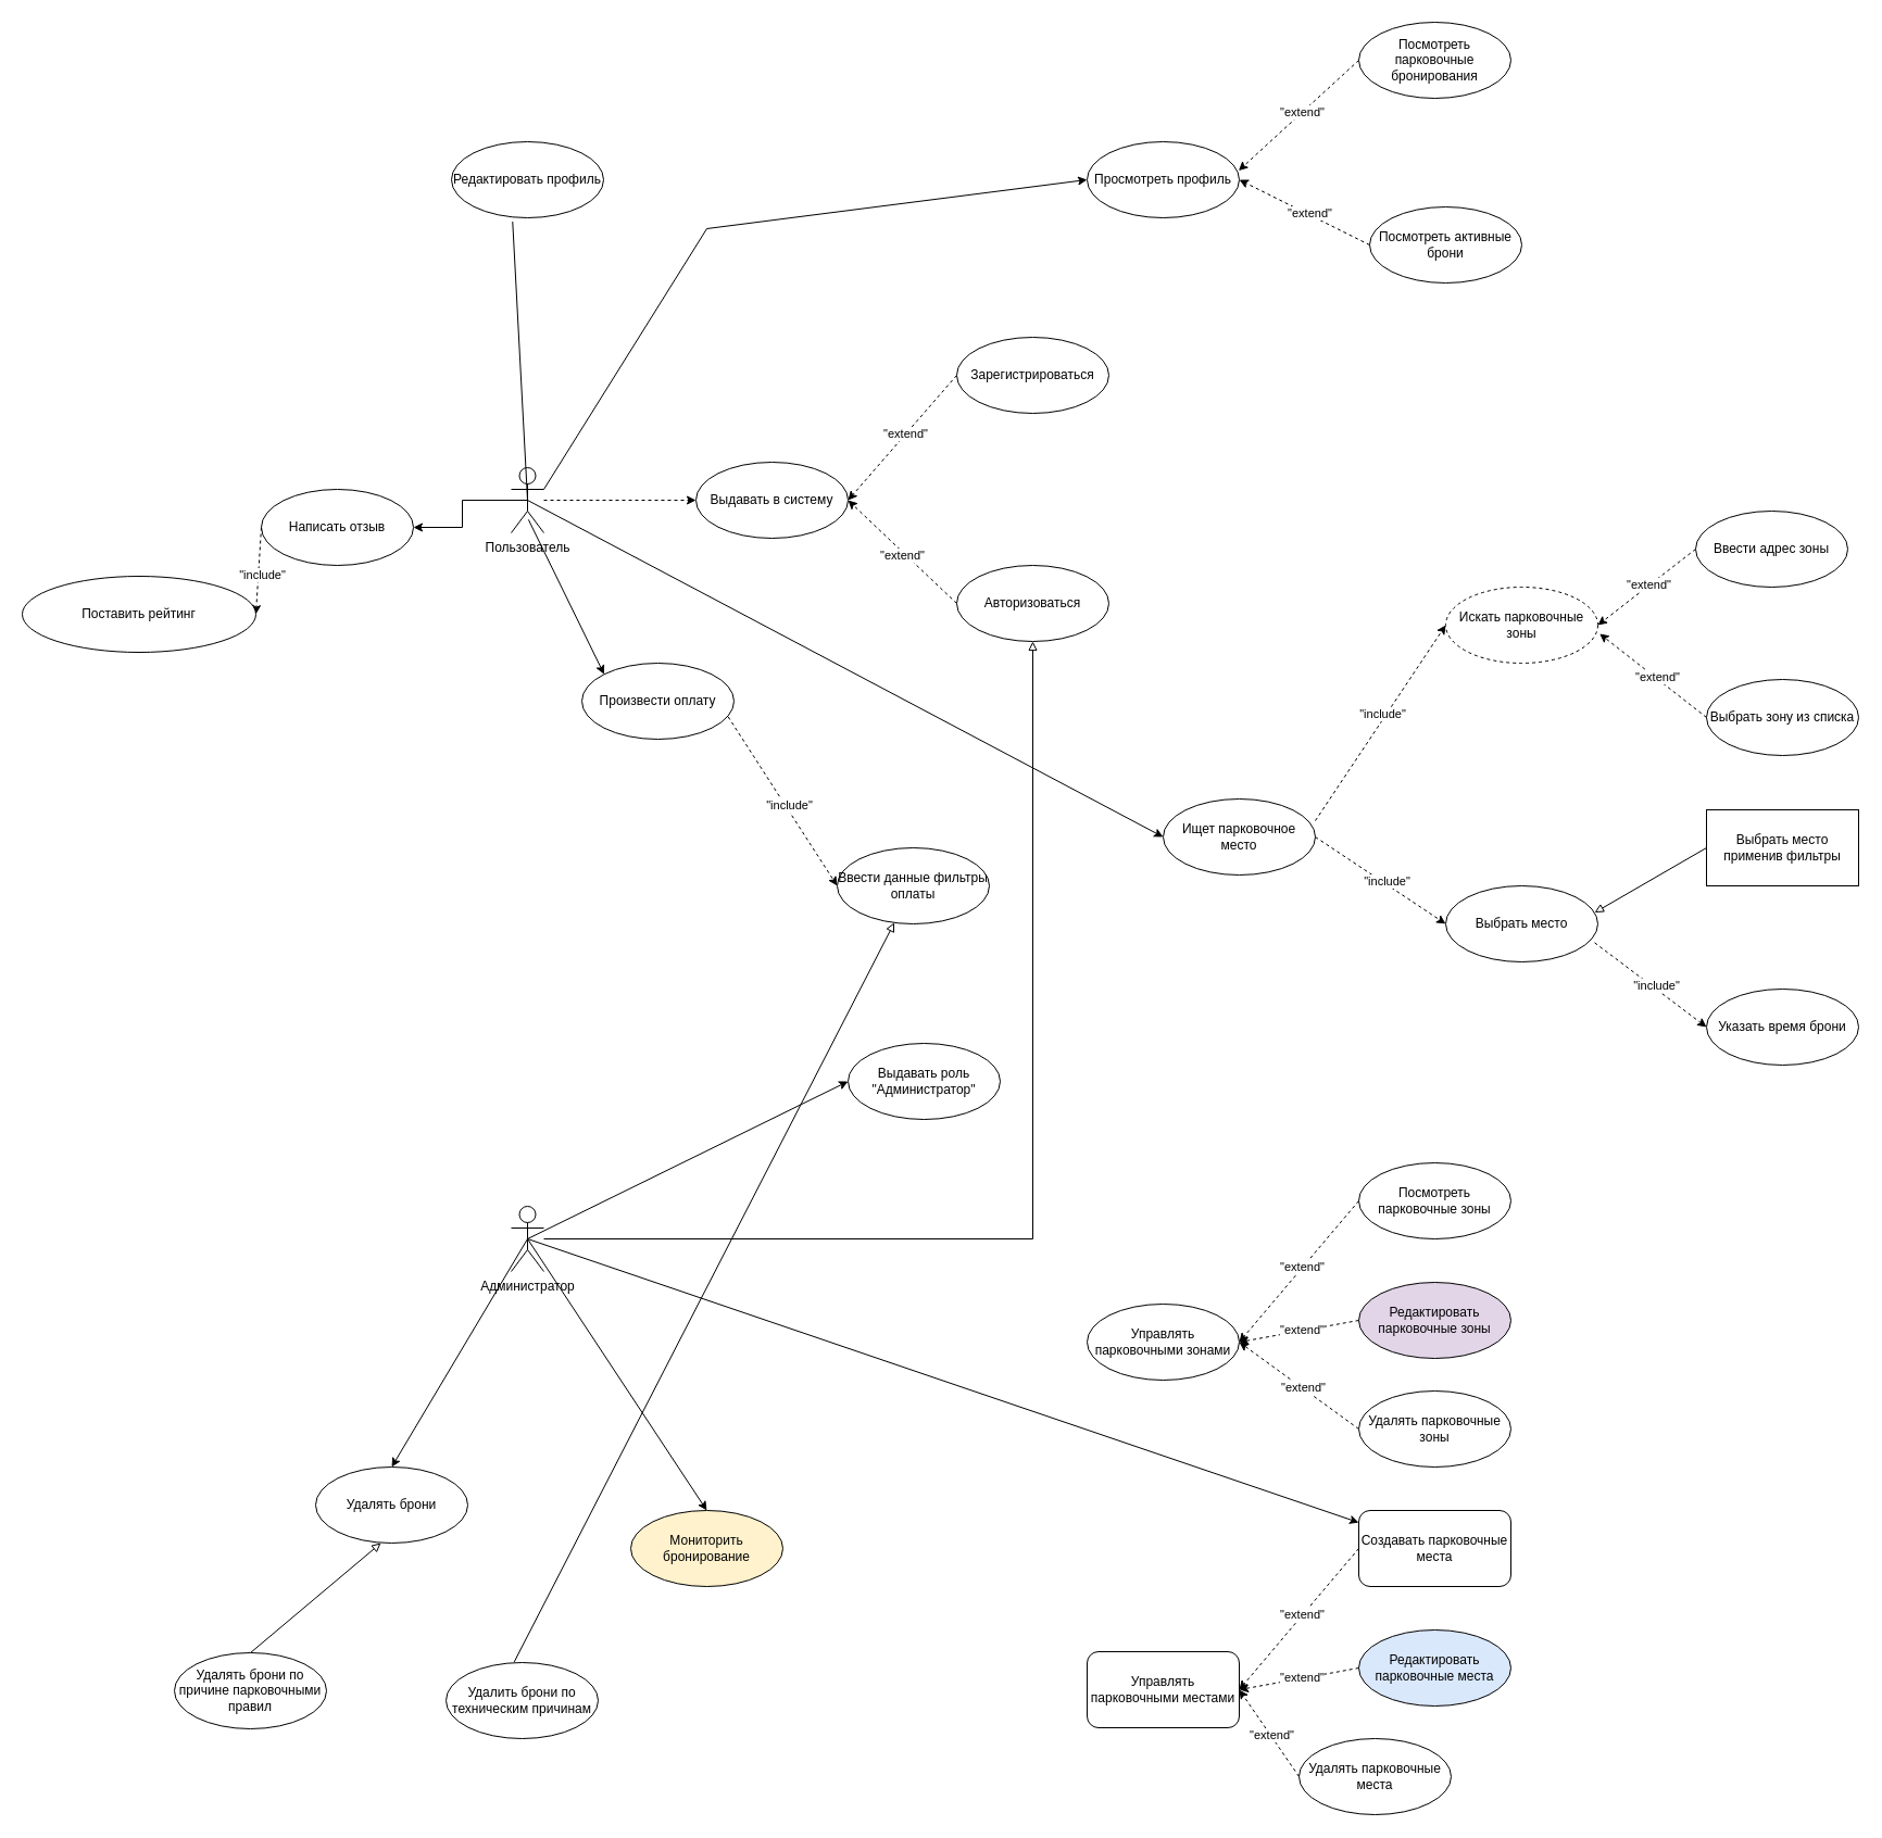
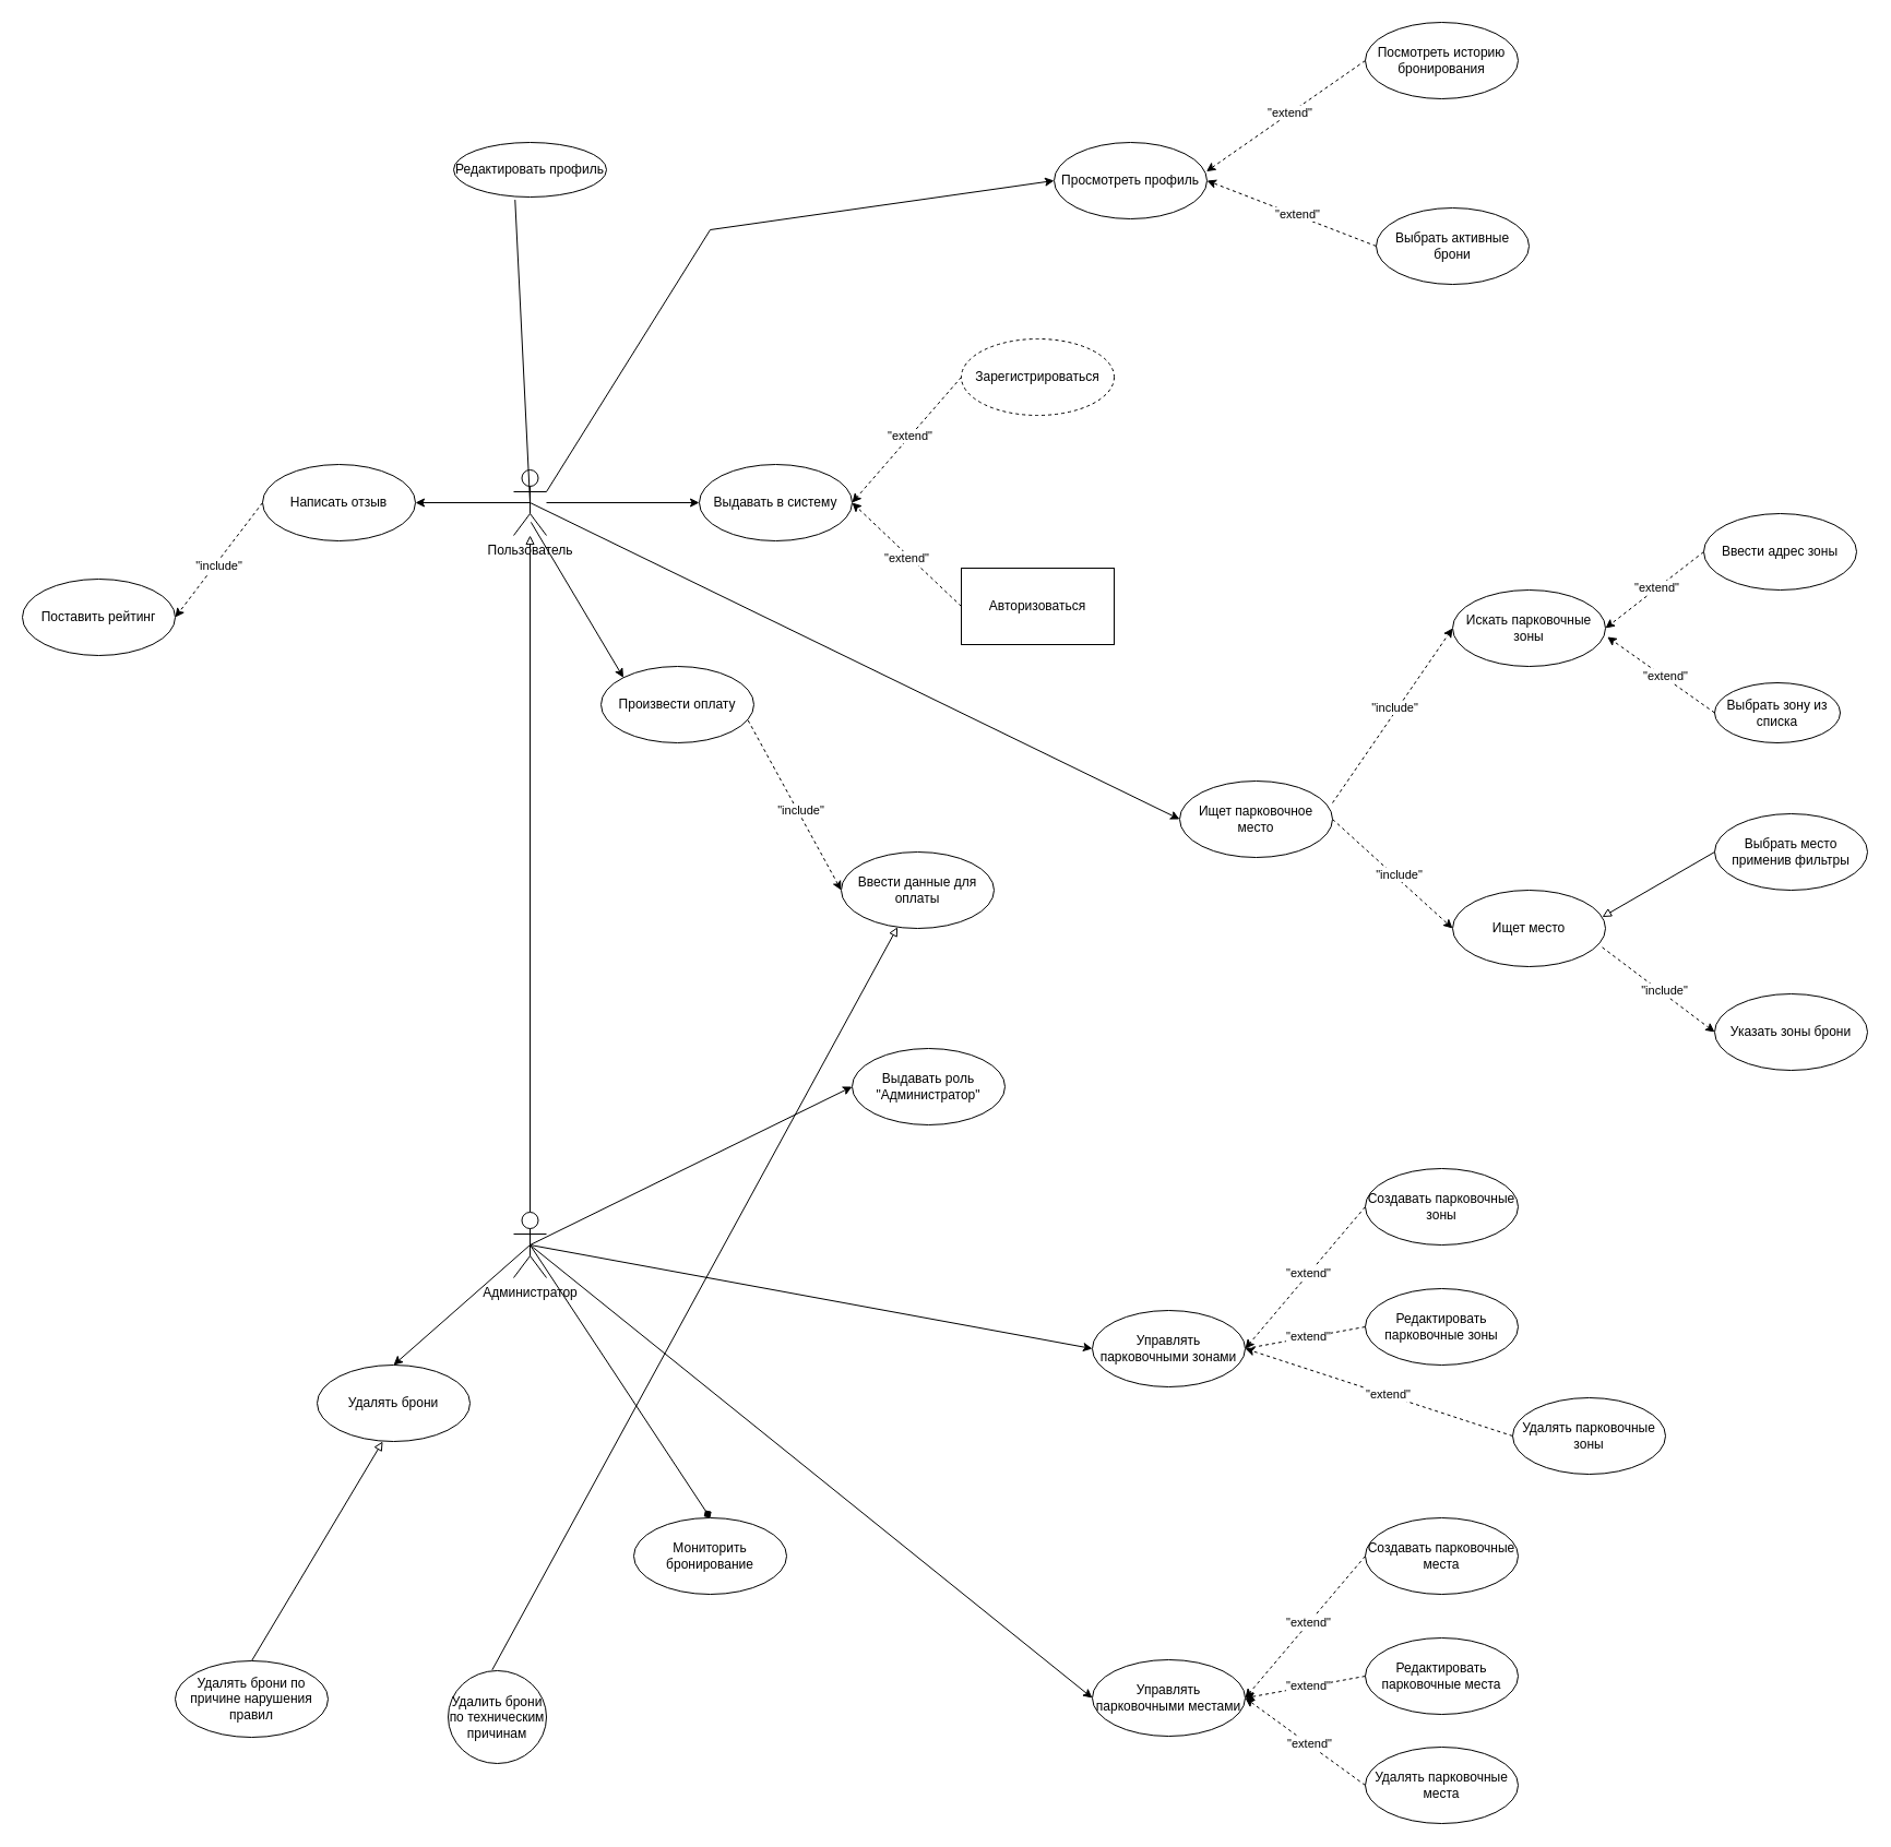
- <mxCell id="13" value="Посмотреть парковочные бронирования" style="ellipse;whiteSpace=wrap;html=1;" parent="1" vertex="1"><mxGeometry x="1250" y="20" width="140" height="70" as="geometry" /></mxCell>
+ <mxCell id="13" value="Посмотреть историю бронирования" style="ellipse;whiteSpace=wrap;html=1;" parent="1" vertex="1"><mxGeometry x="1250" y="20" width="140" height="70" as="geometry" /></mxCell>
- <mxCell id="50" value="Редактировать профиль" style="ellipse;whiteSpace=wrap;html=1;" parent="1" vertex="1"><mxGeometry x="415" y="130" width="140" height="70" as="geometry" /></mxCell>
+ <mxCell id="50" value="Редактировать профиль" style="ellipse;whiteSpace=wrap;html=1;" parent="1" vertex="1"><mxGeometry x="415" y="130" width="140" height="50" as="geometry" /></mxCell>
- <mxCell id="11" value="Просмотреть профиль" style="ellipse;whiteSpace=wrap;html=1;" parent="1" vertex="1"><mxGeometry x="1000" y="130" width="140" height="70" as="geometry" /></mxCell>
+ <mxCell id="11" value="Просмотреть профиль" style="ellipse;whiteSpace=wrap;html=1;" parent="1" vertex="1"><mxGeometry x="965" y="130" width="140" height="70" as="geometry" /></mxCell>
- <mxCell id="14" value="Посмотреть активные брони" style="ellipse;whiteSpace=wrap;html=1;" parent="1" vertex="1"><mxGeometry x="1260" y="190" width="140" height="70" as="geometry" /></mxCell>
+ <mxCell id="14" value="Выбрать активные брони" style="ellipse;whiteSpace=wrap;html=1;" parent="1" vertex="1"><mxGeometry x="1260" y="190" width="140" height="70" as="geometry" /></mxCell>
- <mxCell id="5" value="Зарегистрироваться" style="ellipse;whiteSpace=wrap;html=1;" parent="1" vertex="1"><mxGeometry x="880" y="310" width="140" height="70" as="geometry" /></mxCell>
+ <mxCell id="5" value="Зарегистрироваться" style="ellipse;whiteSpace=wrap;html=1;dashed=1;" parent="1" vertex="1"><mxGeometry x="880" y="310" width="140" height="70" as="geometry" /></mxCell>
- <mxCell id="2" style="edgeStyle=orthogonalEdgeStyle;rounded=0;orthogonalLoop=1;jettySize=auto;html=1;entryX=0;entryY=0.5;entryDx=0;entryDy=0;dashed=1;" parent="1" source="3" target="4" edge="1"><mxGeometry relative="1" as="geometry" /></mxCell>
+ <mxCell id="2" style="edgeStyle=orthogonalEdgeStyle;rounded=0;orthogonalLoop=1;jettySize=auto;html=1;entryX=0;entryY=0.5;entryDx=0;entryDy=0;" parent="1" source="3" target="4" edge="1"><mxGeometry relative="1" as="geometry" /></mxCell>
- <mxCell id="45" value="Написать отзыв" style="ellipse;whiteSpace=wrap;html=1;" parent="1" vertex="1"><mxGeometry x="240" y="450" width="140" height="70" as="geometry" /></mxCell>
+ <mxCell id="45" value="Написать отзыв" style="ellipse;whiteSpace=wrap;html=1;" parent="1" vertex="1"><mxGeometry x="240" y="425" width="140" height="70" as="geometry" /></mxCell>
- <mxCell id="6" value="Авторизоваться" style="ellipse;whiteSpace=wrap;html=1;" parent="1" vertex="1"><mxGeometry x="880" y="520" width="140" height="70" as="geometry" /></mxCell>
+ <mxCell id="6" value="Авторизоваться" style="whiteSpace=wrap;html=1;rounded=0;" parent="1" vertex="1"><mxGeometry x="880" y="520" width="140" height="70" as="geometry" /></mxCell>
- <mxCell id="48" value="Поставить рейтинг" style="ellipse;whiteSpace=wrap;html=1;" parent="1" vertex="1"><mxGeometry x="20" y="530" width="215" height="70" as="geometry" /></mxCell>
+ <mxCell id="48" value="Поставить рейтинг" style="ellipse;whiteSpace=wrap;html=1;" parent="1" vertex="1"><mxGeometry x="20" y="530" width="140" height="70" as="geometry" /></mxCell>
- <mxCell id="21" value="Искать парковочные зоны" style="ellipse;whiteSpace=wrap;html=1;dashed=1;" parent="1" vertex="1"><mxGeometry x="1330" y="540" width="140" height="70" as="geometry" /></mxCell>
+ <mxCell id="21" value="Искать парковочные зоны" style="ellipse;whiteSpace=wrap;html=1;" parent="1" vertex="1"><mxGeometry x="1330" y="540" width="140" height="70" as="geometry" /></mxCell>
- <mxCell id="40" value="Произвести оплату" style="ellipse;whiteSpace=wrap;html=1;" parent="1" vertex="1"><mxGeometry x="535" y="610" width="140" height="70" as="geometry" /></mxCell>
+ <mxCell id="40" value="Произвести оплату" style="ellipse;whiteSpace=wrap;html=1;" parent="1" vertex="1"><mxGeometry x="550" y="610" width="140" height="70" as="geometry" /></mxCell>
- <mxCell id="23" value="Выбрать зону из списка" style="ellipse;whiteSpace=wrap;html=1;" parent="1" vertex="1"><mxGeometry x="1570" y="625" width="140" height="70" as="geometry" /></mxCell>
+ <mxCell id="23" value="Выбрать зону из списка" style="ellipse;whiteSpace=wrap;html=1;" parent="1" vertex="1"><mxGeometry x="1570" y="625" width="115" height="55" as="geometry" /></mxCell>
- <mxCell id="29" value="Ищет парковочное место" style="ellipse;whiteSpace=wrap;html=1;" parent="1" vertex="1"><mxGeometry x="1070" y="735" width="140" height="70" as="geometry" /></mxCell>
+ <mxCell id="29" value="Ищет парковочное место" style="ellipse;whiteSpace=wrap;html=1;" parent="1" vertex="1"><mxGeometry x="1080" y="715" width="140" height="70" as="geometry" /></mxCell>
- <mxCell id="33" value="Выбрать место применив фильтры" style="whiteSpace=wrap;html=1;rounded=0;" parent="1" vertex="1"><mxGeometry x="1570" y="745" width="140" height="70" as="geometry" /></mxCell>
+ <mxCell id="33" value="Выбрать место применив фильтры" style="ellipse;whiteSpace=wrap;html=1;" parent="1" vertex="1"><mxGeometry x="1570" y="745" width="140" height="70" as="geometry" /></mxCell>
- <mxCell id="44" value="Ввести данные фильтры оплаты" style="ellipse;whiteSpace=wrap;html=1;" parent="1" vertex="1"><mxGeometry x="770" y="780" width="140" height="70" as="geometry" /></mxCell>
+ <mxCell id="44" value="Ввести данные для оплаты" style="ellipse;whiteSpace=wrap;html=1;" parent="1" vertex="1"><mxGeometry x="770" y="780" width="140" height="70" as="geometry" /></mxCell>
- <mxCell id="32" value="Выбрать место" style="ellipse;whiteSpace=wrap;html=1;" parent="1" vertex="1"><mxGeometry x="1330" y="815" width="140" height="70" as="geometry" /></mxCell>
+ <mxCell id="32" value="Ищет место" style="ellipse;whiteSpace=wrap;html=1;" parent="1" vertex="1"><mxGeometry x="1330" y="815" width="140" height="70" as="geometry" /></mxCell>
- <mxCell id="37" value="Указать время брони" style="ellipse;whiteSpace=wrap;html=1;" parent="1" vertex="1"><mxGeometry x="1570" y="910" width="140" height="70" as="geometry" /></mxCell>
+ <mxCell id="37" value="Указать зоны брони" style="ellipse;whiteSpace=wrap;html=1;" parent="1" vertex="1"><mxGeometry x="1570" y="910" width="140" height="70" as="geometry" /></mxCell>
- <mxCell id="19" style="edgeStyle=orthogonalEdgeStyle;rounded=0;orthogonalLoop=1;jettySize=auto;html=1;endArrow=block;endFill=0;" parent="1" source="20" target="6" edge="1"><mxGeometry relative="1" as="geometry" /></mxCell>
+ <mxCell id="19" style="edgeStyle=orthogonalEdgeStyle;rounded=0;orthogonalLoop=1;jettySize=auto;html=1;endArrow=block;endFill=0;" parent="1" source="20" target="3" edge="1"><mxGeometry relative="1" as="geometry" /></mxCell>
- <mxCell id="55" value="Посмотреть парковочные зоны" style="ellipse;whiteSpace=wrap;html=1;" parent="1" vertex="1"><mxGeometry x="1250" y="1070" width="140" height="70" as="geometry" /></mxCell>
+ <mxCell id="55" value="Создавать парковочные зоны" style="ellipse;whiteSpace=wrap;html=1;" parent="1" vertex="1"><mxGeometry x="1250" y="1070" width="140" height="70" as="geometry" /></mxCell>
+ <mxCell id="64" value="" style="endArrow=classic;html=1;rounded=0;exitX=0.5;exitY=0.5;exitDx=0;exitDy=0;exitPerimeter=0;entryX=0;entryY=0.5;entryDx=0;entryDy=0;" parent="1" source="20" target="54" edge="1"><mxGeometry width="50" height="50" relative="1" as="geometry"><mxPoint x="550" y="1220" as="sourcePoint" /><mxPoint x="600" y="1170" as="targetPoint" /></mxGeometry></mxCell>
- <mxCell id="56" value="Редактировать парковочные зоны" style="ellipse;whiteSpace=wrap;html=1;fillColor=#e1d5e7;" parent="1" vertex="1"><mxGeometry x="1250" y="1180" width="140" height="70" as="geometry" /></mxCell>
+ <mxCell id="56" value="Редактировать парковочные зоны" style="ellipse;whiteSpace=wrap;html=1;" parent="1" vertex="1"><mxGeometry x="1250" y="1180" width="140" height="70" as="geometry" /></mxCell>
- <mxCell id="60" value="" style="endArrow=classic;html=1;rounded=0;exitX=0;exitY=0.5;exitDx=0;exitDy=0;entryX=1;entryY=0.5;entryDx=0;entryDy=0;dashed=1;" parent="1" source="56" target="54" edge="1"><mxGeometry width="50" height="50" relative="1" as="geometry"><mxPoint x="1260" y="1115" as="sourcePoint" /><mxPoint x="1150" y="1245" as="targetPoint" /></mxGeometry></mxCell>
+ <mxCell id="60" value="" style="endArrow=none;html=1;rounded=0;exitX=0;exitY=0.5;exitDx=0;exitDy=0;entryX=1;entryY=0.5;entryDx=0;entryDy=0;dashed=1;" parent="1" source="56" target="54" edge="1"><mxGeometry width="50" height="50" relative="1" as="geometry"><mxPoint x="1260" y="1115" as="sourcePoint" /><mxPoint x="1150" y="1245" as="targetPoint" /></mxGeometry></mxCell>
- <mxCell id="75" value="" style="endArrow=classic;html=1;rounded=0;exitX=0.5;exitY=0.5;exitDx=0;exitDy=0;exitPerimeter=0;" parent="1" source="20" target="66" edge="1"><mxGeometry width="50" height="50" relative="1" as="geometry"><mxPoint x="495" y="1150" as="sourcePoint" /><mxPoint x="1010" y="1245" as="targetPoint" /></mxGeometry></mxCell>
+ <mxCell id="75" value="" style="endArrow=classic;html=1;rounded=0;exitX=0.5;exitY=0.5;exitDx=0;exitDy=0;exitPerimeter=0;entryX=0;entryY=0.5;entryDx=0;entryDy=0;" parent="1" source="20" target="65" edge="1"><mxGeometry width="50" height="50" relative="1" as="geometry"><mxPoint x="495" y="1150" as="sourcePoint" /><mxPoint x="1010" y="1245" as="targetPoint" /></mxGeometry></mxCell>
- <mxCell id="57" value="Удалять парковочные зоны" style="ellipse;whiteSpace=wrap;html=1;" parent="1" vertex="1"><mxGeometry x="1250" y="1280" width="140" height="70" as="geometry" /></mxCell>
+ <mxCell id="57" value="Удалять парковочные зоны" style="ellipse;whiteSpace=wrap;html=1;" parent="1" vertex="1"><mxGeometry x="1385" y="1280" width="140" height="70" as="geometry" /></mxCell>
- <mxCell id="76" value="" style="endArrow=classic;html=1;rounded=0;exitX=0.5;exitY=0.5;exitDx=0;exitDy=0;exitPerimeter=0;entryX=0.5;entryY=0;entryDx=0;entryDy=0;" parent="1" source="20" target="77" edge="1"><mxGeometry width="50" height="50" relative="1" as="geometry"><mxPoint x="505" y="1160" as="sourcePoint" /><mxPoint x="590" y="1320" as="targetPoint" /></mxGeometry></mxCell>
+ <mxCell id="76" value="" style="endArrow=diamond;html=1;rounded=0;exitX=0.5;exitY=0.5;exitDx=0;exitDy=0;exitPerimeter=0;entryX=0.5;entryY=0;entryDx=0;entryDy=0;" parent="1" source="20" target="77" edge="1"><mxGeometry width="50" height="50" relative="1" as="geometry"><mxPoint x="505" y="1160" as="sourcePoint" /><mxPoint x="590" y="1320" as="targetPoint" /></mxGeometry></mxCell>
- <mxCell id="78" value="Удалять брони" style="ellipse;whiteSpace=wrap;html=1;" parent="1" vertex="1"><mxGeometry x="290" y="1350" width="140" height="70" as="geometry" /></mxCell>
+ <mxCell id="78" value="Удалять брони" style="ellipse;whiteSpace=wrap;html=1;" parent="1" vertex="1"><mxGeometry x="290" y="1250" width="140" height="70" as="geometry" /></mxCell>
- <mxCell id="77" value="Мониторить бронирование" style="ellipse;whiteSpace=wrap;html=1;fillColor=#fff2cc;" parent="1" vertex="1"><mxGeometry x="580" y="1390" width="140" height="70" as="geometry" /></mxCell>
+ <mxCell id="77" value="Мониторить бронирование" style="ellipse;whiteSpace=wrap;html=1;" parent="1" vertex="1"><mxGeometry x="580" y="1390" width="140" height="70" as="geometry" /></mxCell>
- <mxCell id="66" value="Создавать парковочные места" style="whiteSpace=wrap;html=1;rounded=1;" parent="1" vertex="1"><mxGeometry x="1250" y="1390" width="140" height="70" as="geometry" /></mxCell>
+ <mxCell id="66" value="Создавать парковочные места" style="ellipse;whiteSpace=wrap;html=1;" parent="1" vertex="1"><mxGeometry x="1250" y="1390" width="140" height="70" as="geometry" /></mxCell>
- <mxCell id="67" value="Редактировать парковочные места" style="ellipse;whiteSpace=wrap;html=1;fillColor=#dae8fc;" parent="1" vertex="1"><mxGeometry x="1250" y="1500" width="140" height="70" as="geometry" /></mxCell>
+ <mxCell id="67" value="Редактировать парковочные места" style="ellipse;whiteSpace=wrap;html=1;" parent="1" vertex="1"><mxGeometry x="1250" y="1500" width="140" height="70" as="geometry" /></mxCell>
- <mxCell id="65" value="Управлять парковочными местами" style="whiteSpace=wrap;html=1;rounded=1;" parent="1" vertex="1"><mxGeometry x="1000" y="1520" width="140" height="70" as="geometry" /></mxCell>
+ <mxCell id="65" value="Управлять парковочными местами" style="ellipse;whiteSpace=wrap;html=1;" parent="1" vertex="1"><mxGeometry x="1000" y="1520" width="140" height="70" as="geometry" /></mxCell>
- <mxCell id="81" value="Удалять брони по причине парковочными правил" style="ellipse;whiteSpace=wrap;html=1;" parent="1" vertex="1"><mxGeometry x="160" y="1521" width="140" height="70" as="geometry" /></mxCell>
+ <mxCell id="81" value="Удалять брони по причине нарушения правил" style="ellipse;whiteSpace=wrap;html=1;" parent="1" vertex="1"><mxGeometry x="160" y="1521" width="140" height="70" as="geometry" /></mxCell>
- <mxCell id="83" value="Удалить брони по техническим причинам" style="ellipse;whiteSpace=wrap;html=1;" parent="1" vertex="1"><mxGeometry x="410" y="1530" width="140" height="70" as="geometry" /></mxCell>
+ <mxCell id="83" value="Удалить брони по техническим причинам" style="ellipse;whiteSpace=wrap;html=1;" parent="1" vertex="1"><mxGeometry x="410" y="1530" width="90" height="85" as="geometry" /></mxCell>
- <mxCell id="68" value="Удалять парковочные места" style="ellipse;whiteSpace=wrap;html=1;" parent="1" vertex="1"><mxGeometry x="1195" y="1600" width="140" height="70" as="geometry" /></mxCell>
+ <mxCell id="68" value="Удалять парковочные места" style="ellipse;whiteSpace=wrap;html=1;" parent="1" vertex="1"><mxGeometry x="1250" y="1600" width="140" height="70" as="geometry" /></mxCell>
